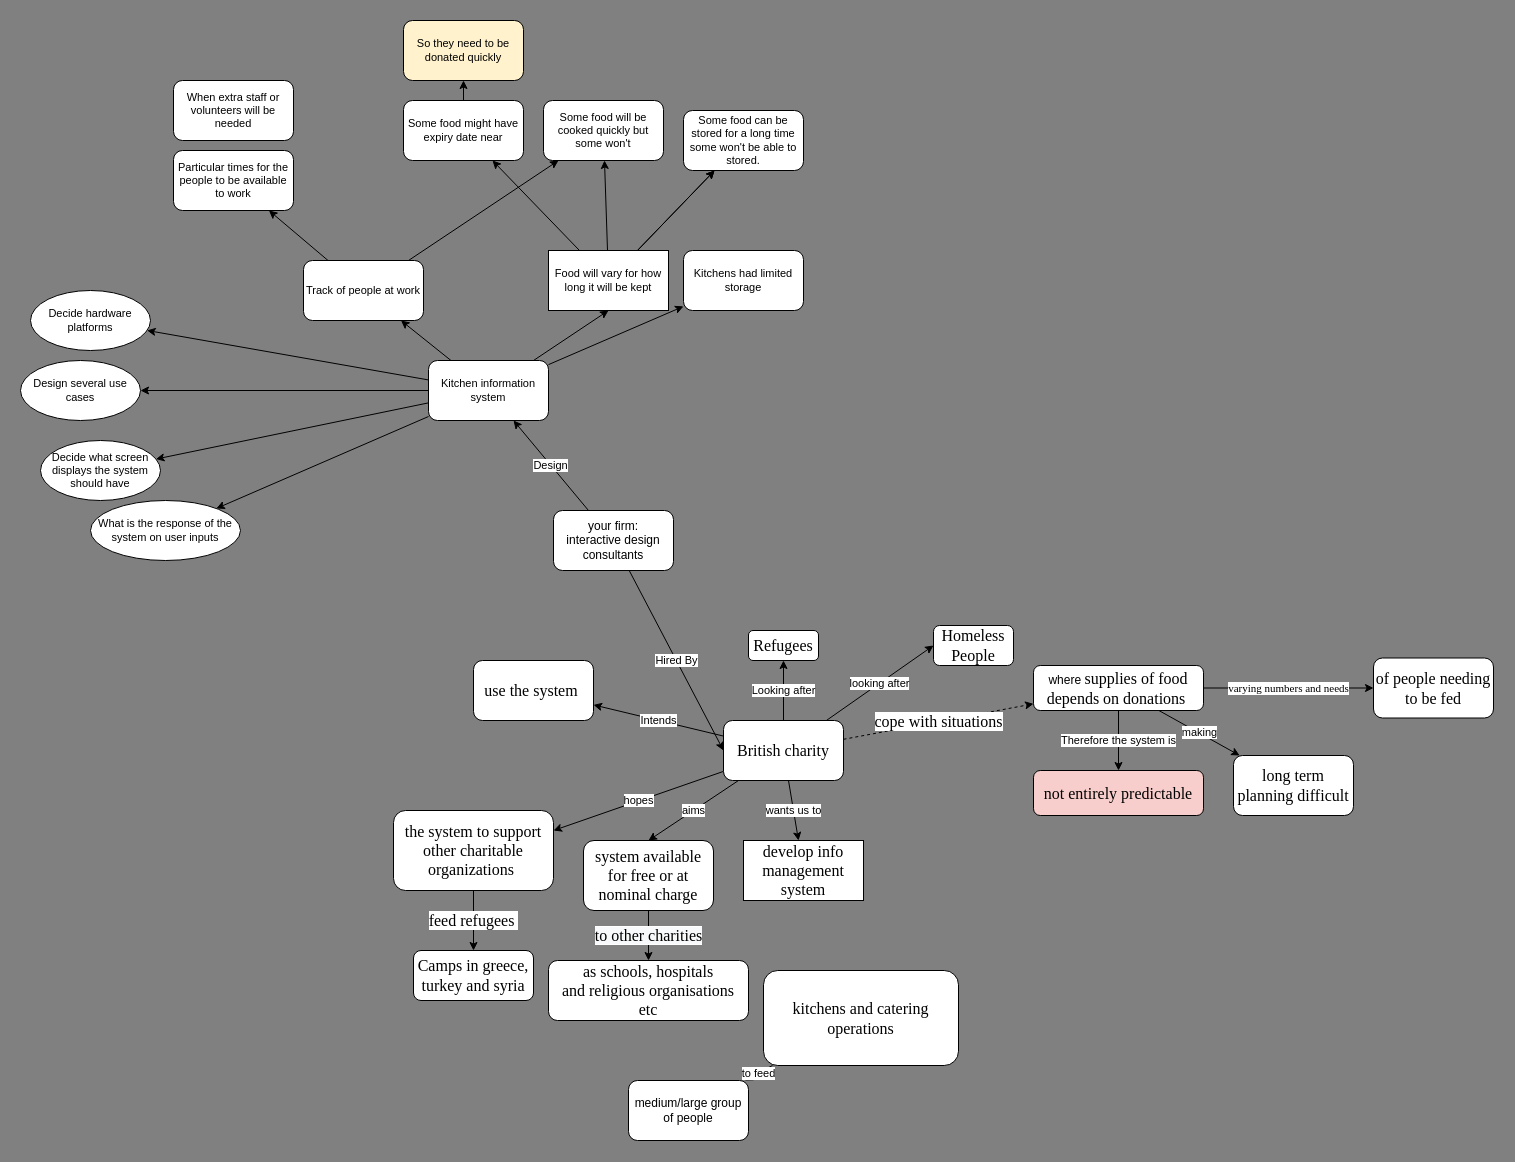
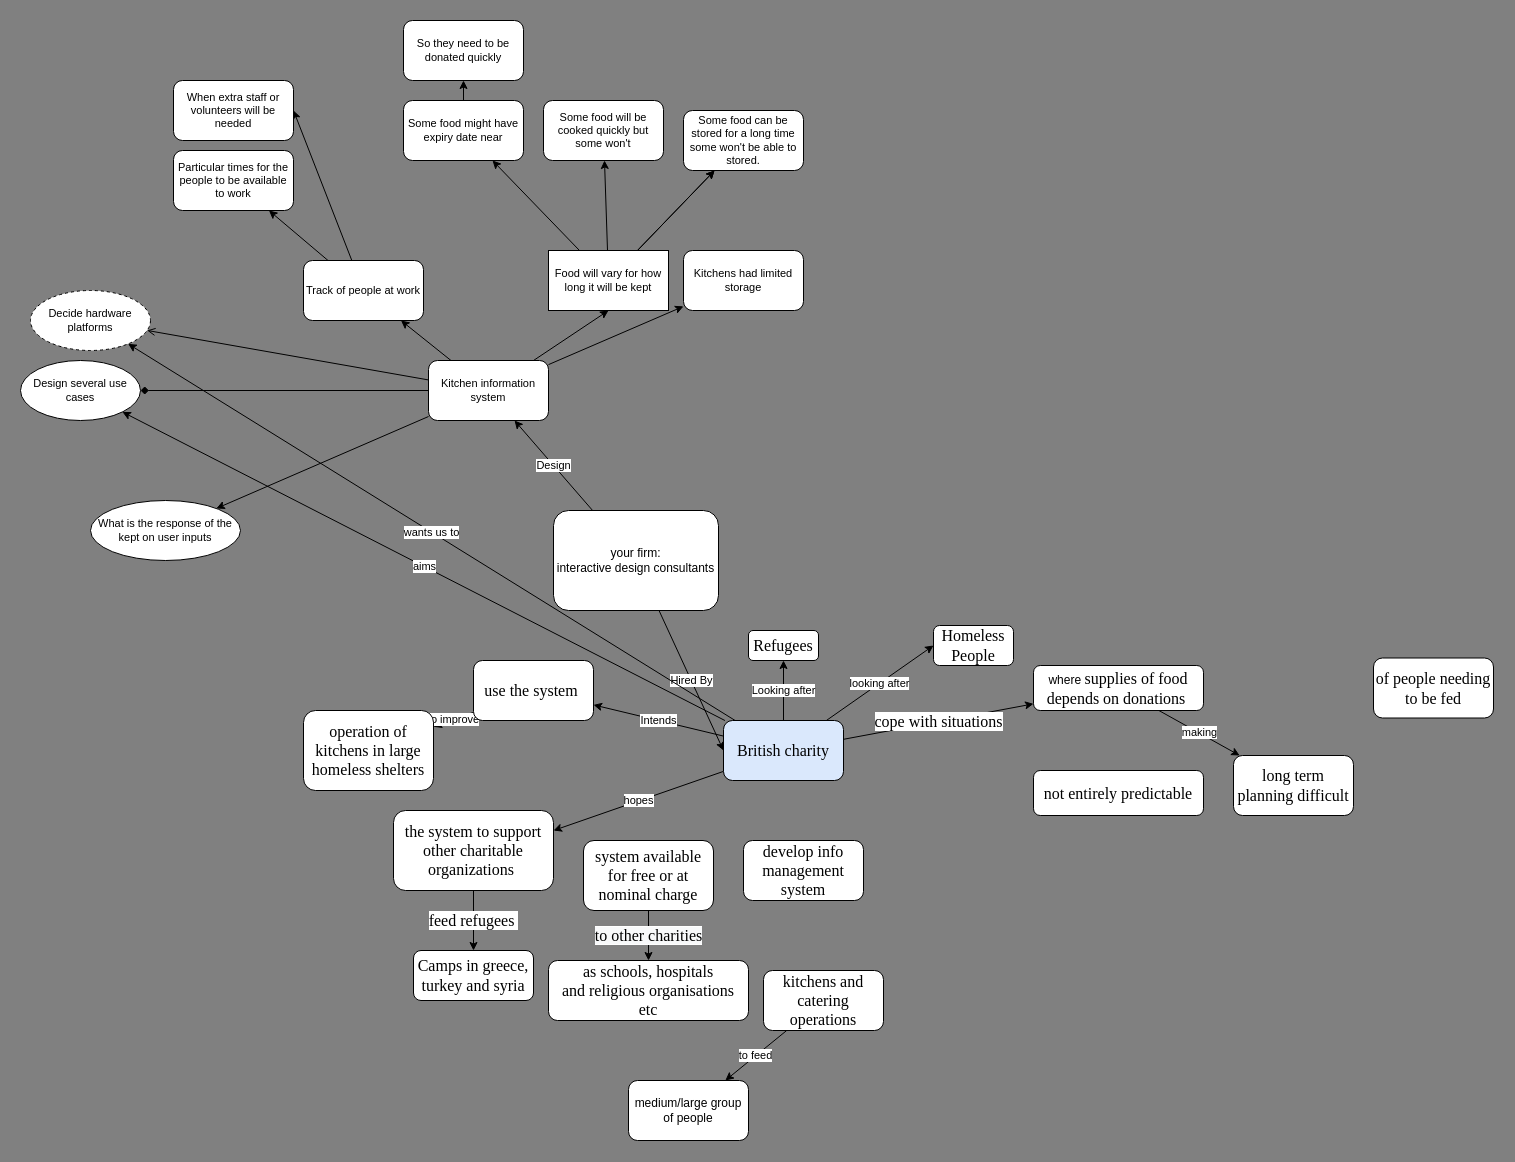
- <mxCell id="53" value="So they need to be donated quickly" style="rounded=1;whiteSpace=wrap;html=1;fontSize=11;fillColor=#fff2cc;" vertex="1" parent="1"><mxGeometry x="403" y="20" width="120" height="60" as="geometry" /></mxCell>
+ <mxCell id="53" value="So they need to be donated quickly" style="rounded=1;whiteSpace=wrap;html=1;fontSize=11;" vertex="1" parent="1"><mxGeometry x="403" y="20" width="120" height="60" as="geometry" /></mxCell>
- <mxCell id="55" style="edgeStyle=none;rounded=0;orthogonalLoop=1;jettySize=auto;html=1;fontSize=11;" edge="1" parent="1" source="56" target="50"><mxGeometry relative="1" as="geometry" /></mxCell>
+ <mxCell id="55" style="edgeStyle=none;rounded=0;orthogonalLoop=1;jettySize=auto;html=1;entryX=1;entryY=0.5;entryDx=0;entryDy=0;fontSize=11;" edge="1" parent="1" source="56" target="58"><mxGeometry relative="1" as="geometry" /></mxCell>
- <mxCell id="59" value="Decide hardware platforms" style="ellipse;whiteSpace=wrap;html=1;rounded=1;fontSize=11;" vertex="1" parent="1"><mxGeometry x="30" y="290" width="120" height="60" as="geometry" /></mxCell>
+ <mxCell id="59" value="Decide hardware platforms" style="ellipse;whiteSpace=wrap;html=1;rounded=1;fontSize=11;dashed=1;" vertex="1" parent="1"><mxGeometry x="30" y="290" width="120" height="60" as="geometry" /></mxCell>
- <mxCell id="38" value="" style="edgeStyle=none;rounded=0;orthogonalLoop=1;jettySize=auto;html=1;fontSize=11;" edge="1" parent="1" source="42" target="59"><mxGeometry relative="1" as="geometry" /></mxCell>
+ <mxCell id="38" value="" style="edgeStyle=none;rounded=0;orthogonalLoop=1;jettySize=auto;html=1;fontSize=11;endArrow=open;" edge="1" parent="1" source="42" target="59"><mxGeometry relative="1" as="geometry" /></mxCell>
- <mxCell id="39" style="edgeStyle=none;rounded=0;orthogonalLoop=1;jettySize=auto;html=1;fontSize=11;" edge="1" parent="1" source="42" target="60"><mxGeometry relative="1" as="geometry" /></mxCell>
+ <mxCell id="39" style="edgeStyle=none;rounded=0;orthogonalLoop=1;jettySize=auto;html=1;fontSize=11;endArrow=diamond;" edge="1" parent="1" source="42" target="60"><mxGeometry relative="1" as="geometry" /></mxCell>
- <mxCell id="40" style="edgeStyle=none;rounded=0;orthogonalLoop=1;jettySize=auto;html=1;fontSize=11;" edge="1" parent="1" source="42" target="61"><mxGeometry relative="1" as="geometry" /></mxCell>
- <mxCell id="61" value="Decide what screen displays the system should have" style="ellipse;whiteSpace=wrap;html=1;rounded=1;fontSize=11;" vertex="1" parent="1"><mxGeometry x="40" y="440" width="120" height="60" as="geometry" /></mxCell>
- <mxCell id="62" value="What is the response of the system on user inputs" style="ellipse;whiteSpace=wrap;html=1;rounded=1;fontSize=11;" vertex="1" parent="1"><mxGeometry x="90" y="500" width="150" height="60" as="geometry" /></mxCell>
+ <mxCell id="62" value="What is the response of the kept on user inputs" style="ellipse;whiteSpace=wrap;html=1;rounded=1;fontSize=11;" vertex="1" parent="1"><mxGeometry x="90" y="500" width="150" height="60" as="geometry" /></mxCell>
- <mxCell id="4" value="your firm:&lt;br&gt;interactive design consultants" style="rounded=1;whiteSpace=wrap;html=1;" vertex="1" parent="1"><mxGeometry x="553" y="510" width="120" height="60" as="geometry" /></mxCell>
+ <mxCell id="4" value="your firm:&lt;br&gt;interactive design consultants" style="rounded=1;whiteSpace=wrap;html=1;" vertex="1" parent="1"><mxGeometry x="553" y="510" width="165" height="100" as="geometry" /></mxCell>
- <mxCell id="30" value="&lt;span lang=&quot;EN-GB&quot; style=&quot;font-family: &amp;#34;cambria&amp;#34; , serif&quot;&gt;varying numbers and needs&lt;/span&gt;" style="edgeStyle=none;rounded=0;orthogonalLoop=1;jettySize=auto;html=1;" edge="1" parent="1" source="31" target="34"><mxGeometry relative="1" as="geometry" /></mxCell>
+ <mxCell id="19" value="to improve" style="edgeStyle=none;rounded=0;orthogonalLoop=1;jettySize=auto;html=1;" edge="1" parent="1" source="20" target="21"><mxGeometry relative="1" as="geometry" /></mxCell>
- <mxCell id="11" value="&lt;span lang=&quot;EN-GB&quot; style=&quot;font-size: 12.0pt ; font-family: &amp;#34;cambria&amp;#34; , serif&quot;&gt;cope with situations&lt;/span&gt;" style="edgeStyle=none;rounded=0;orthogonalLoop=1;jettySize=auto;html=1;dashed=1;" edge="1" parent="1" source="12" target="31"><mxGeometry relative="1" as="geometry" /></mxCell>
+ <mxCell id="11" value="&lt;span lang=&quot;EN-GB&quot; style=&quot;font-size: 12.0pt ; font-family: &amp;#34;cambria&amp;#34; , serif&quot;&gt;cope with situations&lt;/span&gt;" style="edgeStyle=none;rounded=0;orthogonalLoop=1;jettySize=auto;html=1;" edge="1" parent="1" source="12" target="31"><mxGeometry relative="1" as="geometry" /></mxCell>
- <mxCell id="28" value="Therefore the system is" style="edgeStyle=none;rounded=0;orthogonalLoop=1;jettySize=auto;html=1;" edge="1" parent="1" source="31" target="32"><mxGeometry relative="1" as="geometry" /></mxCell>
+ <mxCell id="21" value="&lt;span lang=&quot;EN-GB&quot; style=&quot;font-size: 12.0pt ; font-family: &amp;#34;cambria&amp;#34; , serif&quot;&gt;operation of kitchens in large homeless shelters&lt;/span&gt;" style="whiteSpace=wrap;html=1;rounded=1;" vertex="1" parent="1"><mxGeometry x="303" y="710" width="130" height="80" as="geometry" /></mxCell>
- <mxCell id="12" value="&lt;span lang=&quot;EN-GB&quot; style=&quot;font-size: 12.0pt ; font-family: &amp;#34;cambria&amp;#34; , serif&quot;&gt;British charity&lt;/span&gt;" style="rounded=1;whiteSpace=wrap;html=1;" vertex="1" parent="1"><mxGeometry x="723" y="720" width="120" height="60" as="geometry" /></mxCell>
+ <mxCell id="12" value="&lt;span lang=&quot;EN-GB&quot; style=&quot;font-size: 12.0pt ; font-family: &amp;#34;cambria&amp;#34; , serif&quot;&gt;British charity&lt;/span&gt;" style="rounded=1;whiteSpace=wrap;html=1;fillColor=#dae8fc;" vertex="1" parent="1"><mxGeometry x="723" y="720" width="120" height="60" as="geometry" /></mxCell>
- <mxCell id="32" value="&lt;span lang=&quot;EN-GB&quot; style=&quot;font-size: 12.0pt ; font-family: &amp;#34;cambria&amp;#34; , serif&quot;&gt;not entirely predictable&lt;/span&gt;" style="whiteSpace=wrap;html=1;rounded=1;fillColor=#f8cecc;" vertex="1" parent="1"><mxGeometry x="1033" y="770" width="170" height="45" as="geometry" /></mxCell>
+ <mxCell id="32" value="&lt;span lang=&quot;EN-GB&quot; style=&quot;font-size: 12.0pt ; font-family: &amp;#34;cambria&amp;#34; , serif&quot;&gt;not entirely predictable&lt;/span&gt;" style="whiteSpace=wrap;html=1;rounded=1;" vertex="1" parent="1"><mxGeometry x="1033" y="770" width="170" height="45" as="geometry" /></mxCell>
- <mxCell id="7" value="wants us to" style="edgeStyle=none;rounded=0;orthogonalLoop=1;jettySize=auto;html=1;" edge="1" parent="1" source="12" target="15"><mxGeometry relative="1" as="geometry" /></mxCell>
+ <mxCell id="7" value="wants us to" style="edgeStyle=none;rounded=0;orthogonalLoop=1;jettySize=auto;html=1;" edge="1" parent="1" source="12" target="59"><mxGeometry relative="1" as="geometry" /></mxCell>
- <mxCell id="10" value="aims" style="edgeStyle=none;rounded=0;orthogonalLoop=1;jettySize=auto;html=1;entryX=0.5;entryY=0;entryDx=0;entryDy=0;" edge="1" parent="1" source="12" target="26"><mxGeometry relative="1" as="geometry" /></mxCell>
+ <mxCell id="10" value="aims" style="edgeStyle=none;rounded=0;orthogonalLoop=1;jettySize=auto;html=1;" edge="1" parent="1" source="12" target="60"><mxGeometry relative="1" as="geometry" /></mxCell>
- <mxCell id="15" value="&lt;span lang=&quot;EN-GB&quot; style=&quot;font-size: 12.0pt ; font-family: &amp;#34;cambria&amp;#34; , serif&quot;&gt;develop info management system&lt;/span&gt;" style="whiteSpace=wrap;html=1;rounded=0;" vertex="1" parent="1"><mxGeometry x="743" y="840" width="120" height="60" as="geometry" /></mxCell>
+ <mxCell id="15" value="&lt;span lang=&quot;EN-GB&quot; style=&quot;font-size: 12.0pt ; font-family: &amp;#34;cambria&amp;#34; , serif&quot;&gt;develop info management system&lt;/span&gt;" style="rounded=1;whiteSpace=wrap;html=1;" vertex="1" parent="1"><mxGeometry x="743" y="840" width="120" height="60" as="geometry" /></mxCell>
- <mxCell id="17" value="&lt;font face=&quot;cambria, serif&quot;&gt;&lt;span style=&quot;font-size: 16px&quot;&gt;kitchens and catering operations&lt;/span&gt;&lt;/font&gt;" style="rounded=1;whiteSpace=wrap;html=1;" vertex="1" parent="1"><mxGeometry x="763" y="970" width="195" height="95" as="geometry" /></mxCell>
+ <mxCell id="17" value="&lt;font face=&quot;cambria, serif&quot;&gt;&lt;span style=&quot;font-size: 16px&quot;&gt;kitchens and catering operations&lt;/span&gt;&lt;/font&gt;" style="rounded=1;whiteSpace=wrap;html=1;" vertex="1" parent="1"><mxGeometry x="763" y="970" width="120" height="60" as="geometry" /></mxCell>
